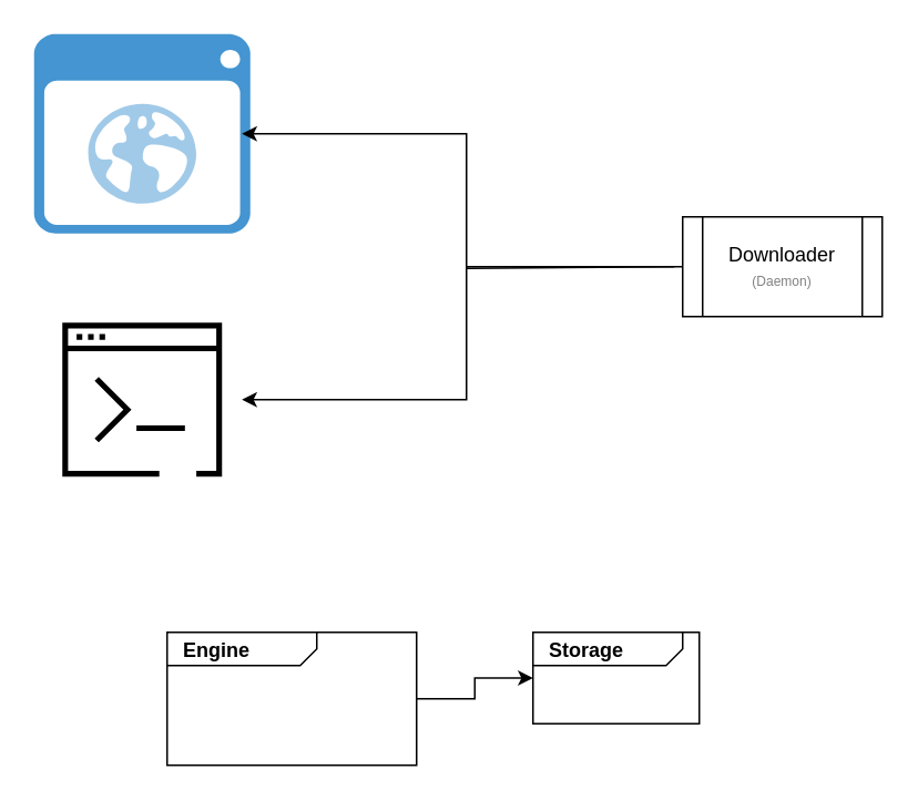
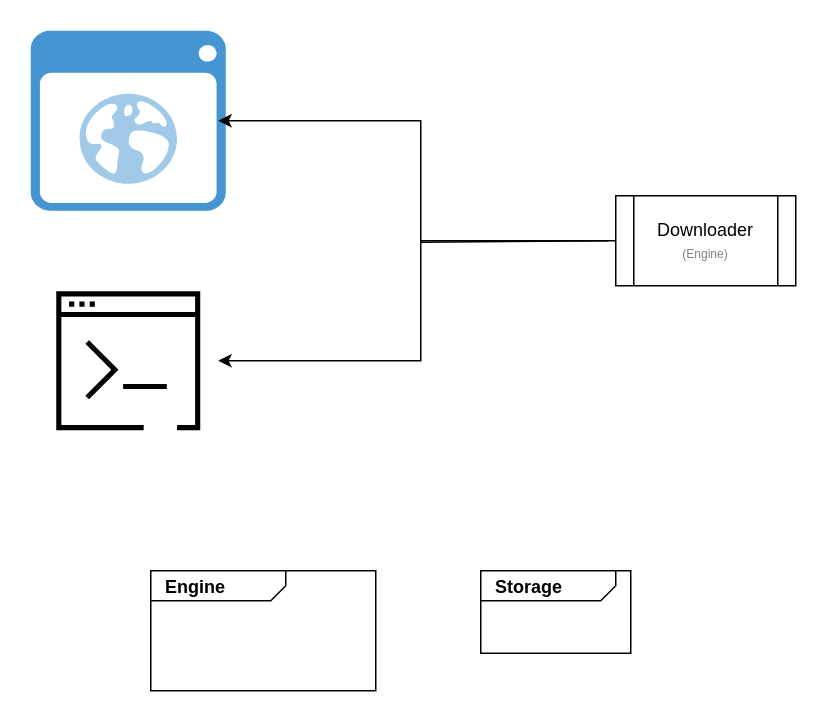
- <mxCell id="6" value="Downloader&lt;br&gt;&lt;font color=&quot;#808080&quot; style=&quot;font-size: 8px;&quot;&gt;(Daemon)&lt;/font&gt;" style="shape=process;whiteSpace=wrap;html=1;backgroundOutline=1;" vertex="1" parent="1"><mxGeometry x="410" y="130" width="120" height="60" as="geometry" /></mxCell>
+ <mxCell id="6" value="Downloader&lt;br&gt;&lt;font color=&quot;#808080&quot; style=&quot;font-size: 8px;&quot;&gt;(Engine)&lt;/font&gt;" style="shape=process;whiteSpace=wrap;html=1;backgroundOutline=1;" vertex="1" parent="1"><mxGeometry x="410" y="130" width="120" height="60" as="geometry" /></mxCell>
- <mxCell id="9" style="edgeStyle=orthogonalEdgeStyle;rounded=0;orthogonalLoop=1;jettySize=auto;html=1;entryX=0;entryY=0.5;entryDx=0;entryDy=0;entryPerimeter=0;" edge="1" parent="1" source="7" target="8"><mxGeometry relative="1" as="geometry" /></mxCell>
